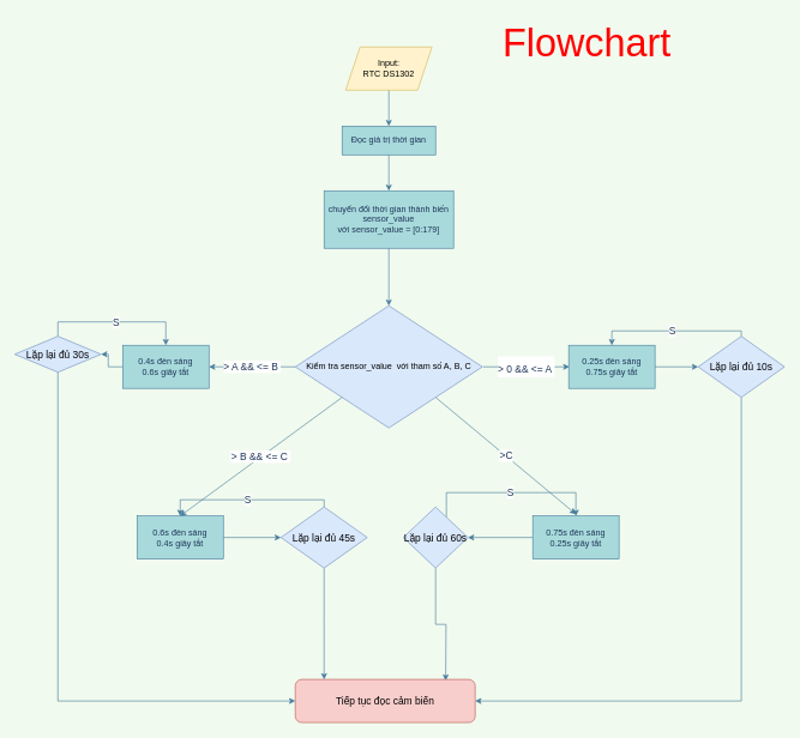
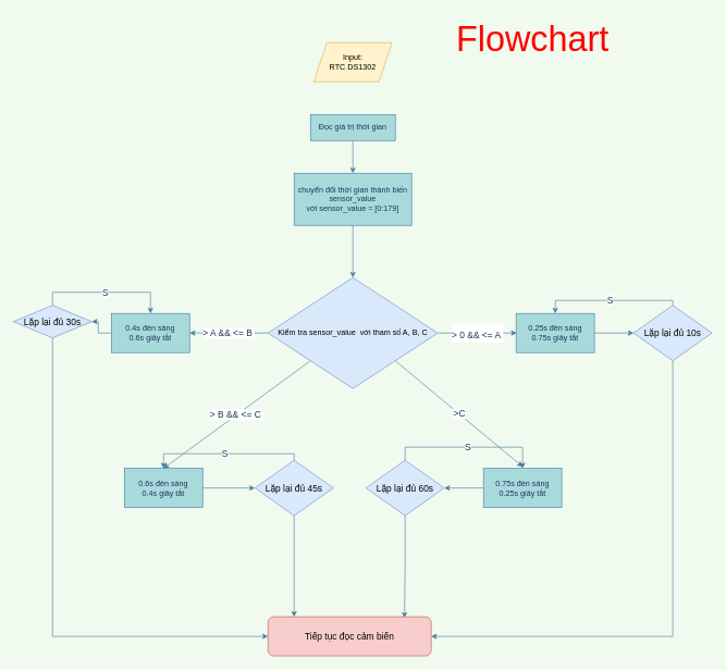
- <mxCell id="2" value="" style="edgeStyle=orthogonalEdgeStyle;rounded=0;orthogonalLoop=1;jettySize=auto;html=1;strokeColor=#457B9D;fontColor=#1D3557;fillColor=#A8DADC;" edge="1" parent="1" source="3" target="5"><mxGeometry relative="1" as="geometry" /></mxCell>
- <mxCell id="31" value="Lặp lại đủ 60s" style="rhombus;whiteSpace=wrap;html=1;fillColor=#dae8fc;strokeColor=#6c8ebf;fontSize=14;" vertex="1" parent="1"><mxGeometry x="560" y="705" width="90" height="85" as="geometry" /></mxCell>
+ <mxCell id="31" value="Lặp lại đủ 60s" style="rhombus;whiteSpace=wrap;html=1;fillColor=#dae8fc;strokeColor=#6c8ebf;fontSize=14;" vertex="1" parent="1"><mxGeometry x="560" y="705" width="120" height="85" as="geometry" /></mxCell>
